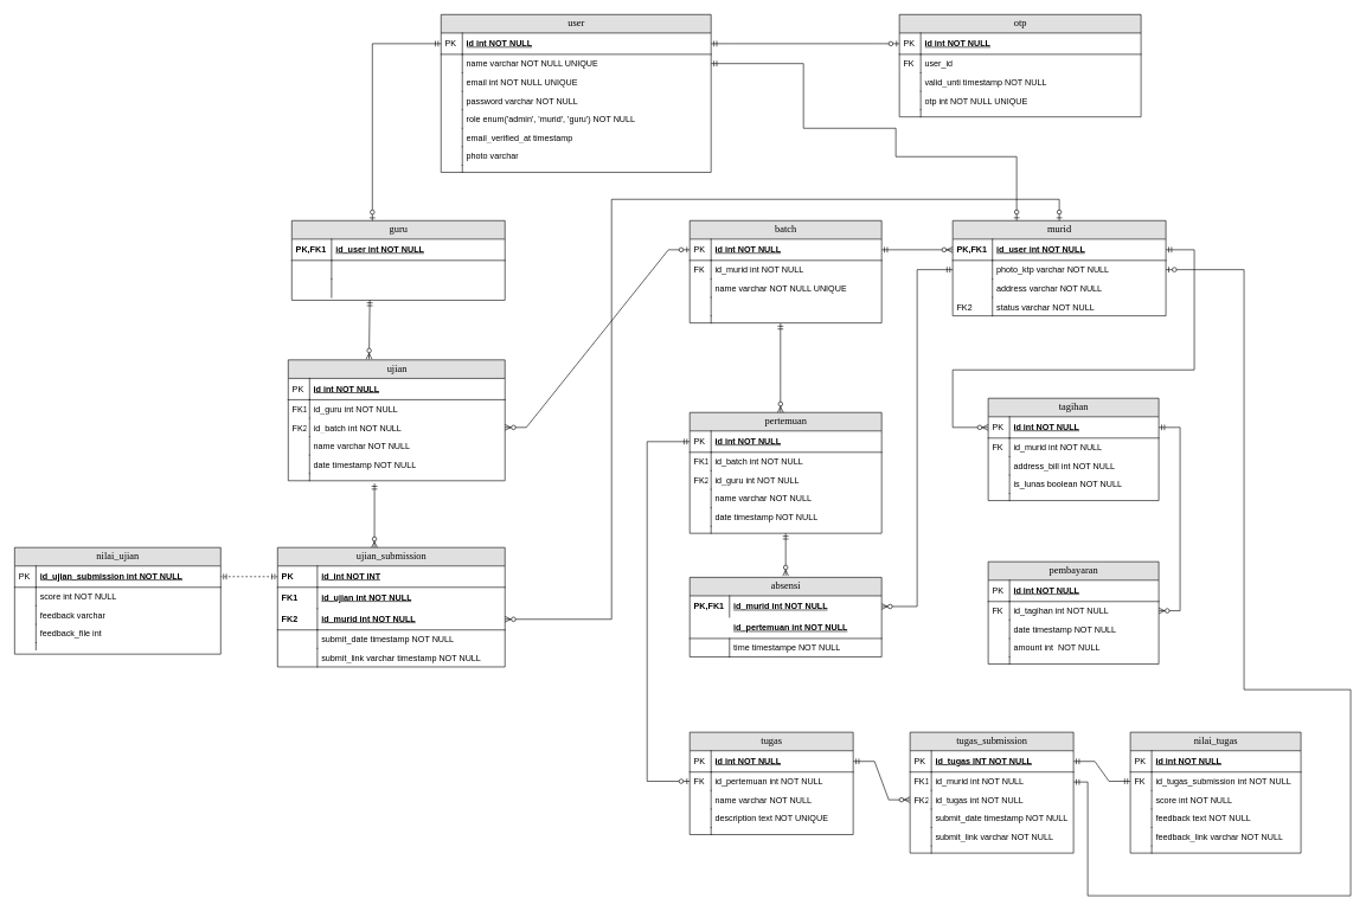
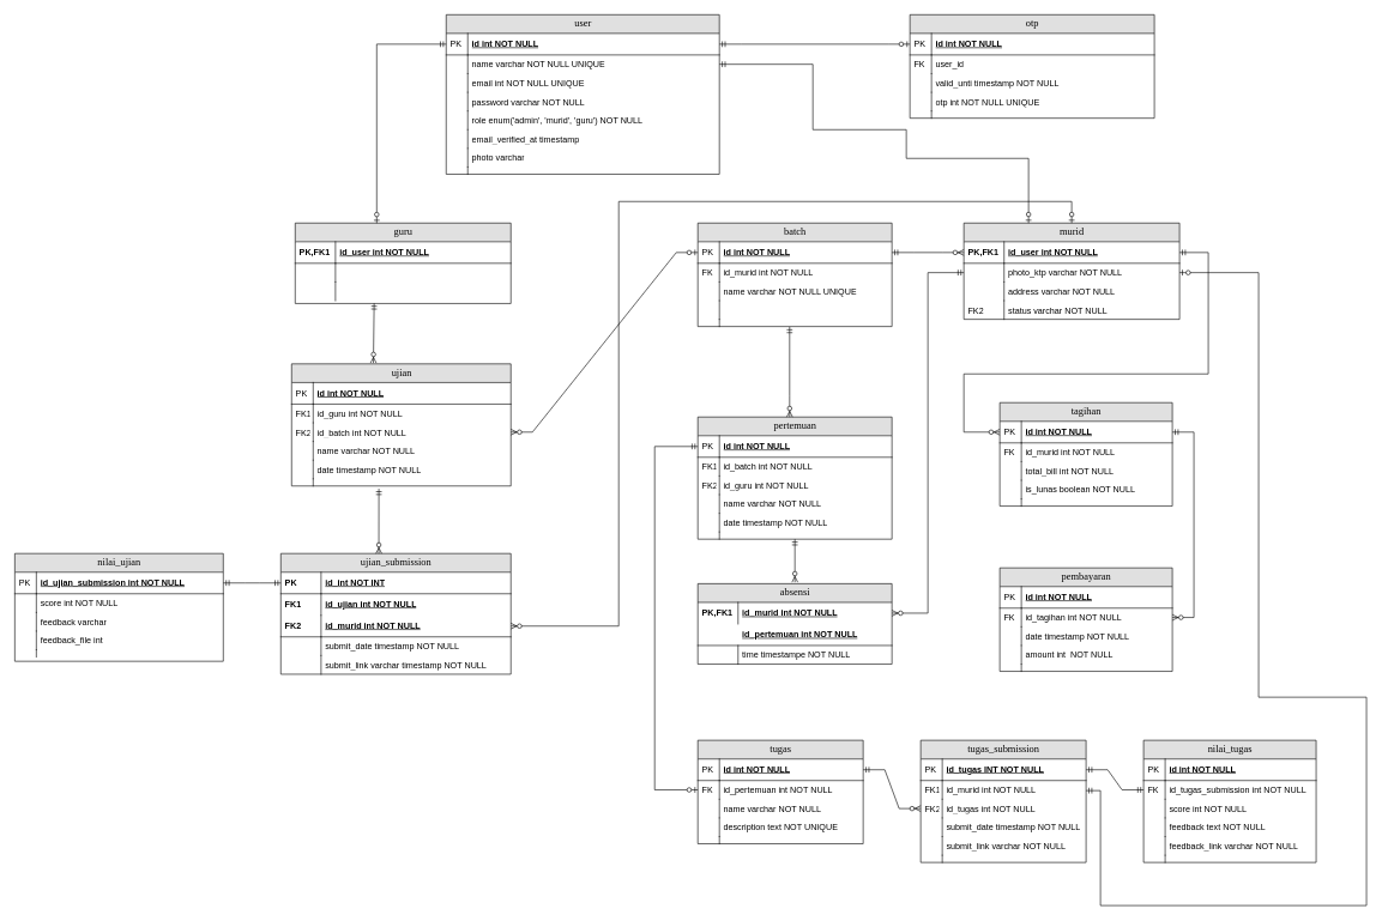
- <mxCell id="46" value="address_bill int NOT NULL" style="shape=partialRectangle;top=0;left=0;right=0;bottom=0;html=1;align=left;verticalAlign=top;fillColor=none;spacingLeft=34;spacingRight=4;whiteSpace=wrap;overflow=hidden;rotatable=0;points=[[0,0.5],[1,0.5]];portConstraint=eastwest;dropTarget=0;" vertex="1" parent="41"><mxGeometry y="82" width="240" height="26" as="geometry" /></mxCell>
+ <mxCell id="46" value="total_bill int NOT NULL" style="shape=partialRectangle;top=0;left=0;right=0;bottom=0;html=1;align=left;verticalAlign=top;fillColor=none;spacingLeft=34;spacingRight=4;whiteSpace=wrap;overflow=hidden;rotatable=0;points=[[0,0.5],[1,0.5]];portConstraint=eastwest;dropTarget=0;" vertex="1" parent="41"><mxGeometry y="82" width="240" height="26" as="geometry" /></mxCell>
- <mxCell id="180" value="" style="edgeStyle=entityRelationEdgeStyle;fontSize=12;html=1;endArrow=ERmandOne;startArrow=ERmandOne;rounded=0;exitX=0;exitY=0.5;exitDx=0;exitDy=0;entryX=1;entryY=0.5;entryDx=0;entryDy=0;dashed=1;" edge="1" parent="1" source="90" target="141"><mxGeometry width="100" height="100" relative="1" as="geometry"><mxPoint x="640" y="630" as="sourcePoint" /><mxPoint x="740" y="530" as="targetPoint" /></mxGeometry></mxCell>
+ <mxCell id="180" value="" style="edgeStyle=entityRelationEdgeStyle;fontSize=12;html=1;endArrow=ERmandOne;startArrow=ERmandOne;rounded=0;exitX=0;exitY=0.5;exitDx=0;exitDy=0;entryX=1;entryY=0.5;entryDx=0;entryDy=0;" edge="1" parent="1" source="90" target="141"><mxGeometry width="100" height="100" relative="1" as="geometry"><mxPoint x="640" y="630" as="sourcePoint" /><mxPoint x="740" y="530" as="targetPoint" /></mxGeometry></mxCell>
